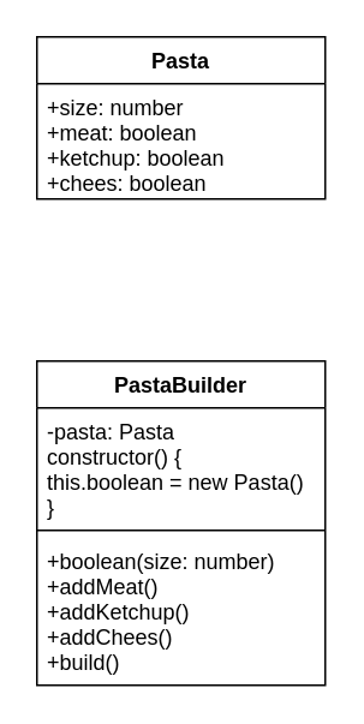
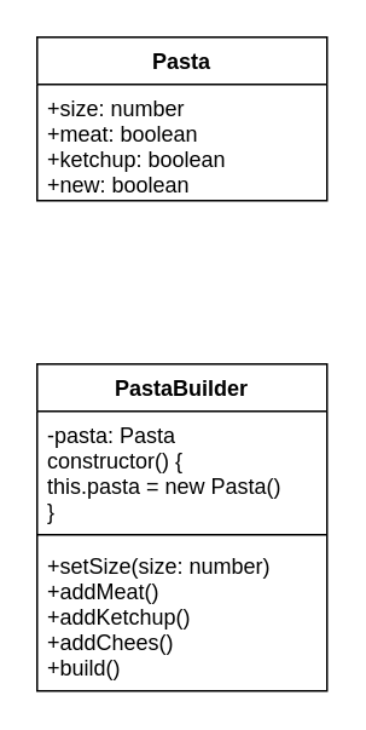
- <mxCell id="3" value="+size: number&#10;+meat: boolean&#10;+ketchup: boolean&#10;+chees: boolean" style="text;strokeColor=none;fillColor=none;align=left;verticalAlign=top;spacingLeft=4;spacingRight=4;overflow=hidden;rotatable=0;points=[[0,0.5],[1,0.5]];portConstraint=eastwest;" parent="2" vertex="1"><mxGeometry y="26" width="160" height="64" as="geometry" /></mxCell>
+ <mxCell id="3" value="+size: number&#10;+meat: boolean&#10;+ketchup: boolean&#10;+new: boolean" style="text;strokeColor=none;fillColor=none;align=left;verticalAlign=top;spacingLeft=4;spacingRight=4;overflow=hidden;rotatable=0;points=[[0,0.5],[1,0.5]];portConstraint=eastwest;" parent="2" vertex="1"><mxGeometry y="26" width="160" height="64" as="geometry" /></mxCell>
- <mxCell id="5" value="-pasta: Pasta&#10;constructor() {&#10;this.boolean = new Pasta()&#10;}" style="text;strokeColor=none;fillColor=none;align=left;verticalAlign=top;spacingLeft=4;spacingRight=4;overflow=hidden;rotatable=0;points=[[0,0.5],[1,0.5]];portConstraint=eastwest;" parent="4" vertex="1"><mxGeometry y="26" width="160" height="64" as="geometry" /></mxCell>
+ <mxCell id="5" value="-pasta: Pasta&#10;constructor() {&#10;this.pasta = new Pasta()&#10;}" style="text;strokeColor=none;fillColor=none;align=left;verticalAlign=top;spacingLeft=4;spacingRight=4;overflow=hidden;rotatable=0;points=[[0,0.5],[1,0.5]];portConstraint=eastwest;" parent="4" vertex="1"><mxGeometry y="26" width="160" height="64" as="geometry" /></mxCell>
- <mxCell id="7" value="+boolean(size: number)&#10;+addMeat()&#10;+addKetchup()&#10;+addChees()&#10;+build()" style="text;strokeColor=none;fillColor=none;align=left;verticalAlign=top;spacingLeft=4;spacingRight=4;overflow=hidden;rotatable=0;points=[[0,0.5],[1,0.5]];portConstraint=eastwest;" parent="4" vertex="1"><mxGeometry y="98" width="160" height="82" as="geometry" /></mxCell>
+ <mxCell id="7" value="+setSize(size: number)&#10;+addMeat()&#10;+addKetchup()&#10;+addChees()&#10;+build()" style="text;strokeColor=none;fillColor=none;align=left;verticalAlign=top;spacingLeft=4;spacingRight=4;overflow=hidden;rotatable=0;points=[[0,0.5],[1,0.5]];portConstraint=eastwest;" parent="4" vertex="1"><mxGeometry y="98" width="160" height="82" as="geometry" /></mxCell>
